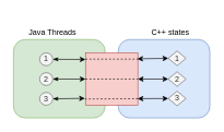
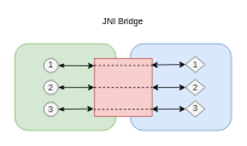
+ <mxCell id="22" value="JNI Bridge" style="text;html=1;strokeColor=none;fillColor=none;align=center;verticalAlign=middle;whiteSpace=wrap;rounded=0;" vertex="1" parent="1"><mxGeometry x="120" y="20" width="100" height="20" as="geometry" /></mxCell>
- <mxCell id="6" value="Java Threads" style="text;html=1;strokeColor=none;fillColor=none;align=center;verticalAlign=middle;whiteSpace=wrap;rounded=0;" vertex="1" parent="1"><mxGeometry x="30" y="40" width="100" height="20" as="geometry" /></mxCell>
- <mxCell id="7" value="C++ states" style="text;html=1;strokeColor=none;fillColor=none;align=center;verticalAlign=middle;whiteSpace=wrap;rounded=0;" vertex="1" parent="1"><mxGeometry x="210" y="40" width="100" height="20" as="geometry" /></mxCell>
